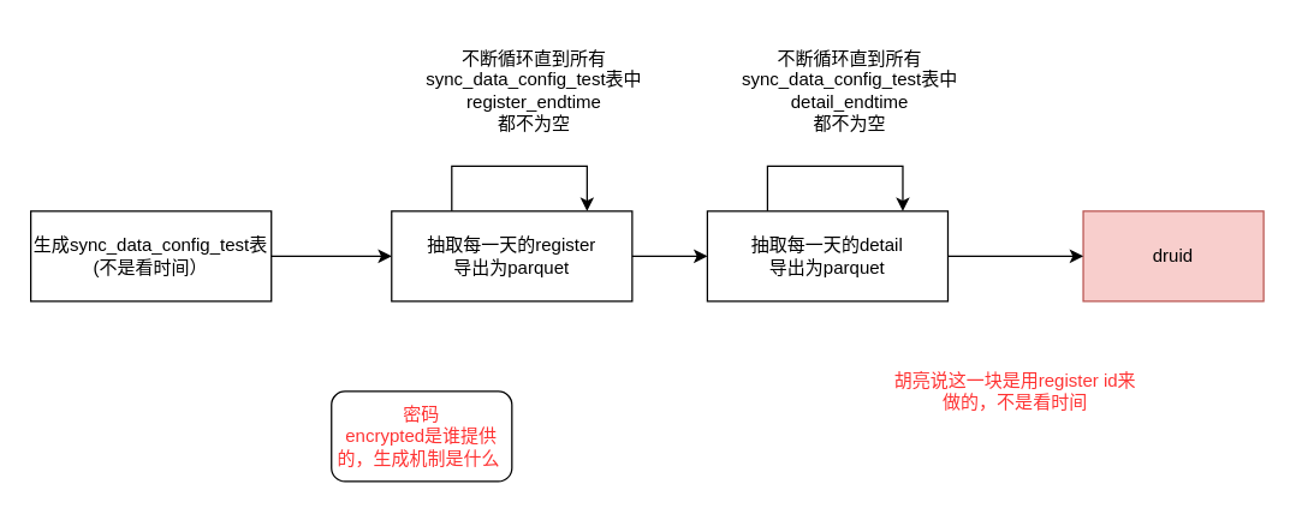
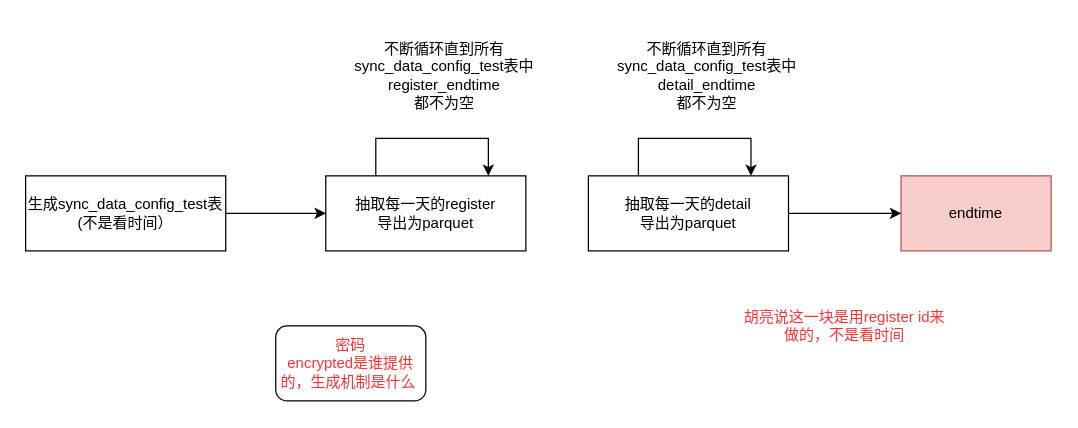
- <mxCell id="10" value="" style="endArrow=classic;html=1;rounded=0;entryX=0;entryY=0.5;entryDx=0;entryDy=0;exitX=1;exitY=0.5;exitDx=0;exitDy=0;" edge="1" parent="1" source="3" target="7"><mxGeometry width="50" height="50" relative="1" as="geometry"><mxPoint x="370" y="120" as="sourcePoint" /><mxPoint x="420" y="70" as="targetPoint" /></mxGeometry></mxCell>
- <mxCell id="11" value="druid" style="rounded=0;whiteSpace=wrap;html=1;fillColor=#f8cecc;strokeColor=#b85450;" vertex="1" parent="1"><mxGeometry x="720" y="140" width="120" height="60" as="geometry" /></mxCell>
+ <mxCell id="11" value="endtime" style="rounded=0;whiteSpace=wrap;html=1;fillColor=#f8cecc;strokeColor=#b85450;" vertex="1" parent="1"><mxGeometry x="720" y="140" width="120" height="60" as="geometry" /></mxCell>
